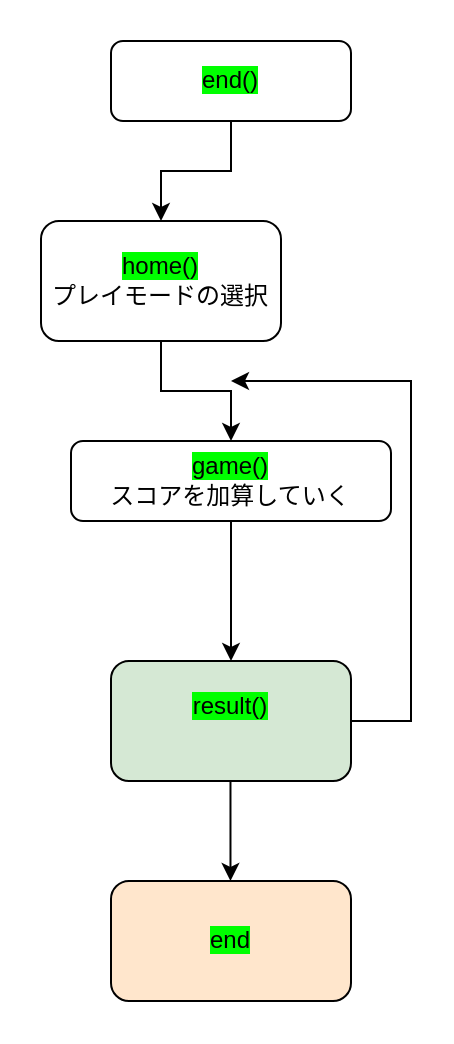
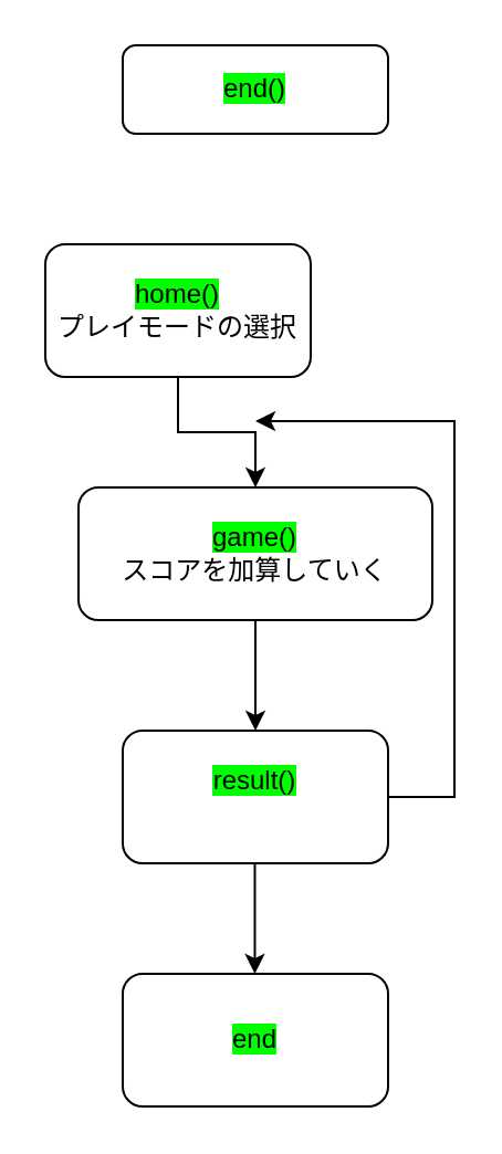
- <mxCell id="2" style="edgeStyle=orthogonalEdgeStyle;rounded=0;orthogonalLoop=1;jettySize=auto;html=1;exitX=0.5;exitY=1;exitDx=0;exitDy=0;entryX=0.5;entryY=0;entryDx=0;entryDy=0;" edge="1" parent="1" source="3" target="5"><mxGeometry relative="1" as="geometry" /></mxCell>
- <mxCell id="7" value="&lt;span style=&quot;background-color: rgb(0, 255, 0);&quot;&gt;game()&lt;/span&gt;&lt;br class=&quot;Apple-interchange-newline&quot;&gt;スコアを加算していく" style="rounded=1;whiteSpace=wrap;html=1;" vertex="1" parent="1"><mxGeometry x="35" y="220" width="160" height="40" as="geometry" /></mxCell>
+ <mxCell id="7" value="&lt;span style=&quot;background-color: rgb(0, 255, 0);&quot;&gt;game()&lt;/span&gt;&lt;br class=&quot;Apple-interchange-newline&quot;&gt;スコアを加算していく" style="rounded=1;whiteSpace=wrap;html=1;" vertex="1" parent="1"><mxGeometry x="35" y="220" width="160" height="60" as="geometry" /></mxCell>
- <mxCell id="9" value="&lt;span style=&quot;background-color: rgb(0, 255, 0);&quot;&gt;result()&lt;/span&gt;&lt;div&gt;&lt;br&gt;&lt;/div&gt;" style="rounded=1;whiteSpace=wrap;html=1;fillColor=#d5e8d4;" vertex="1" parent="1"><mxGeometry x="55" y="330" width="120" height="60" as="geometry" /></mxCell>
+ <mxCell id="9" value="&lt;span style=&quot;background-color: rgb(0, 255, 0);&quot;&gt;result()&lt;/span&gt;&lt;div&gt;&lt;br&gt;&lt;/div&gt;" style="rounded=1;whiteSpace=wrap;html=1;" vertex="1" parent="1"><mxGeometry x="55" y="330" width="120" height="60" as="geometry" /></mxCell>
- <mxCell id="11" value="&lt;span style=&quot;background-color: rgb(0, 255, 0);&quot;&gt;end&lt;/span&gt;" style="rounded=1;whiteSpace=wrap;html=1;fillColor=#ffe6cc;" vertex="1" parent="1"><mxGeometry x="55" y="440" width="120" height="60" as="geometry" /></mxCell>
+ <mxCell id="11" value="&lt;span style=&quot;background-color: rgb(0, 255, 0);&quot;&gt;end&lt;/span&gt;" style="rounded=1;whiteSpace=wrap;html=1;" vertex="1" parent="1"><mxGeometry x="55" y="440" width="120" height="60" as="geometry" /></mxCell>
